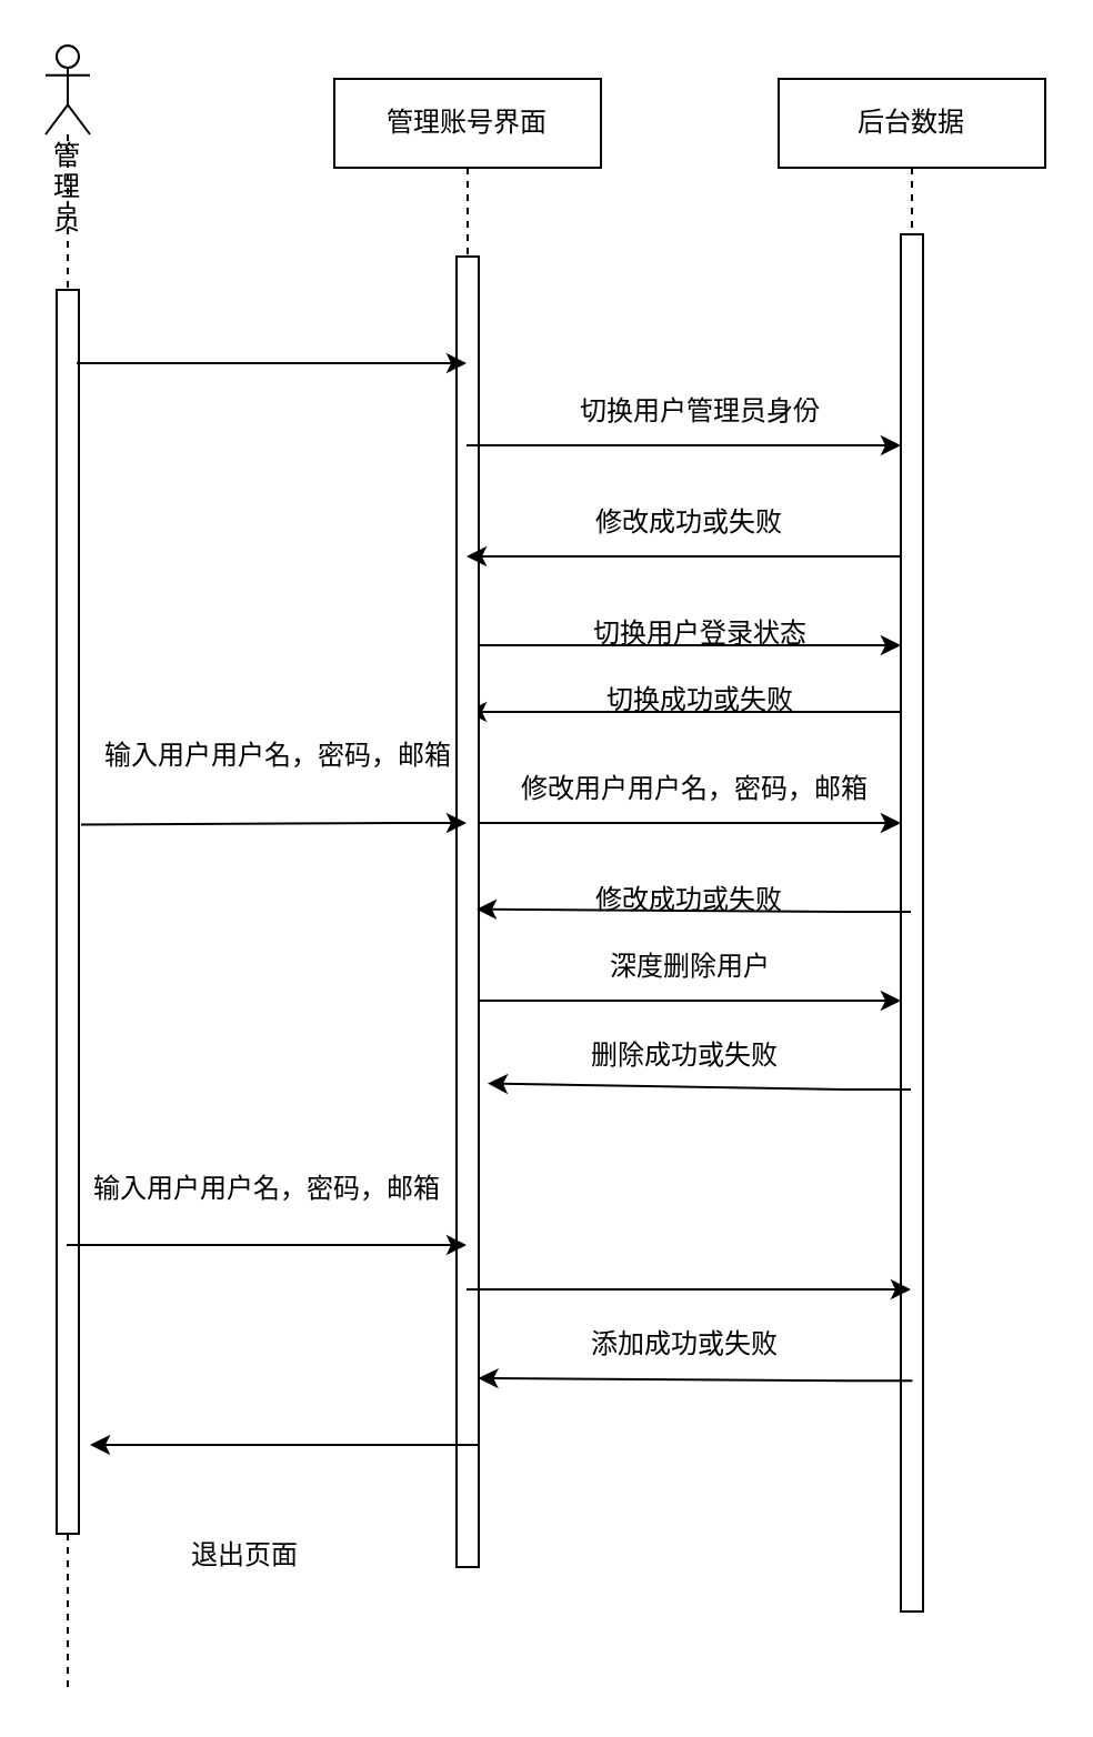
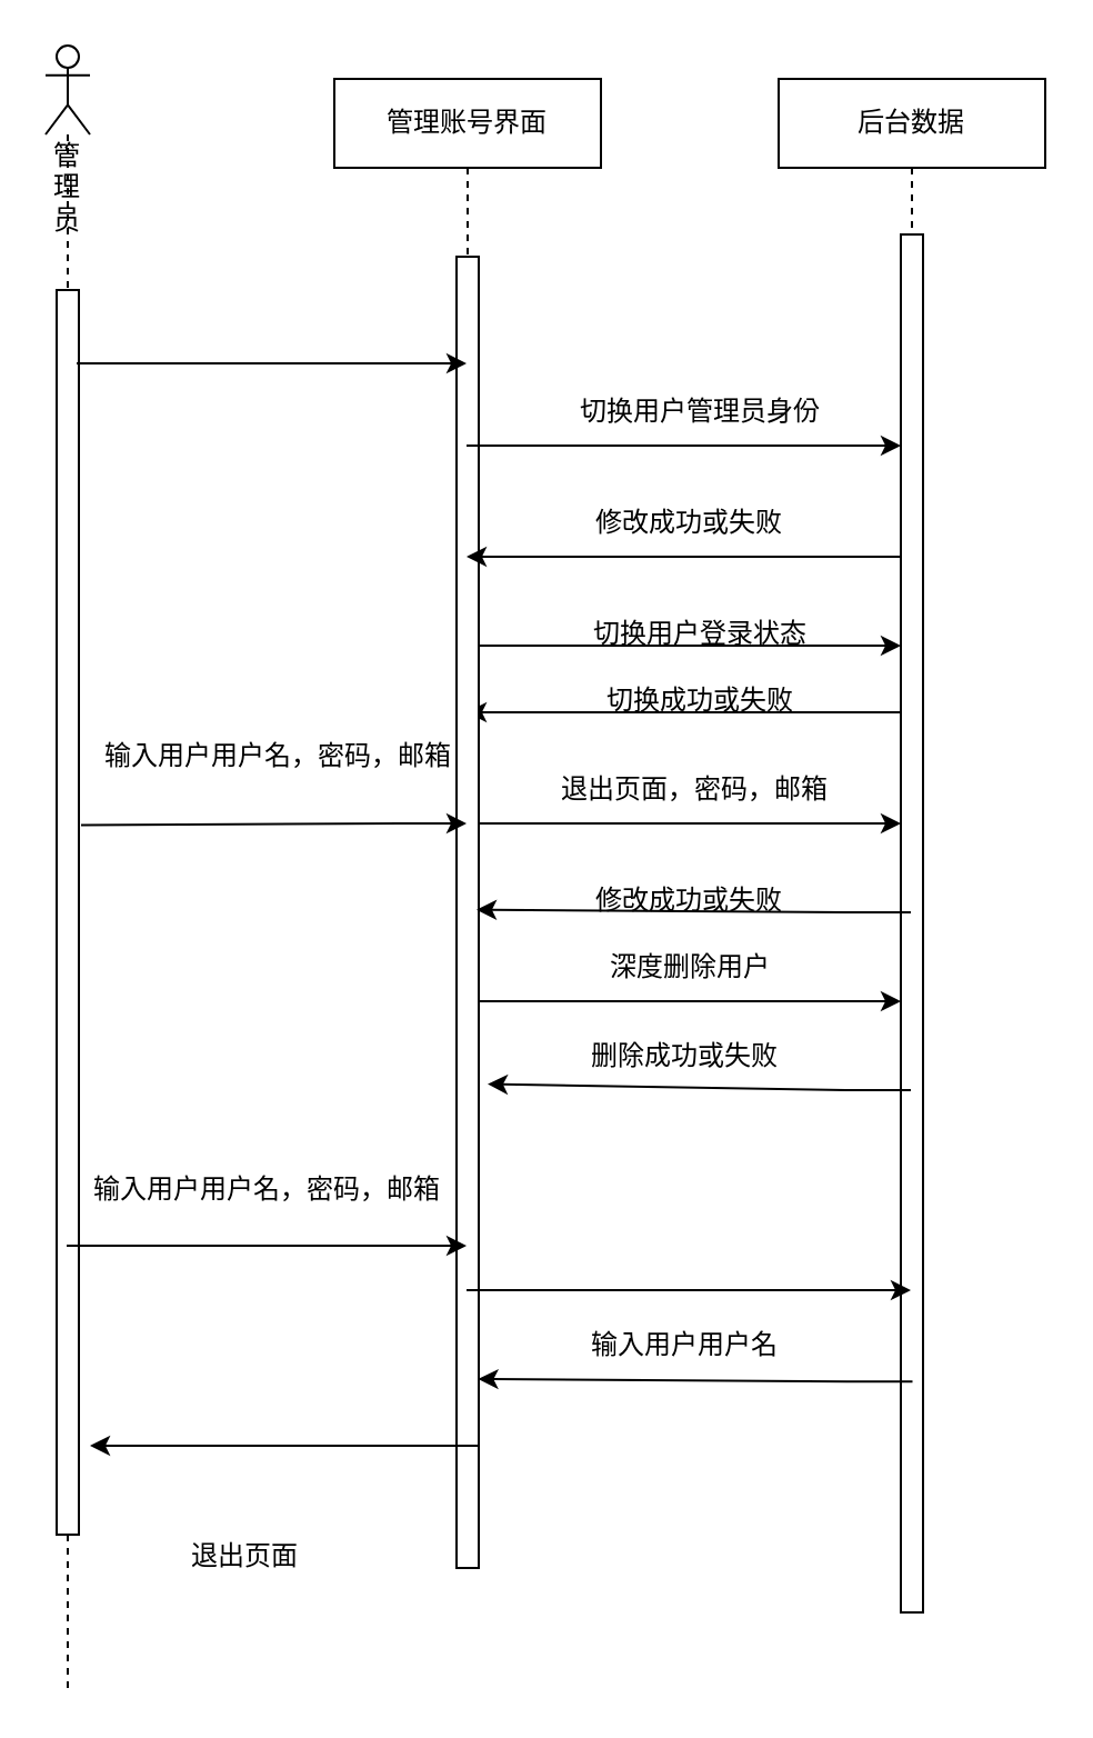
- <mxCell id="10" value="修改用户用户名，密码，邮箱&lt;br&gt;" style="text;html=1;strokeColor=none;fillColor=none;align=center;verticalAlign=middle;whiteSpace=wrap;rounded=0;" vertex="1" parent="4"><mxGeometry x="-130" y="305" width="185" height="30" as="geometry" /></mxCell>
+ <mxCell id="10" value="退出页面，密码，邮箱&lt;br&gt;" style="text;html=1;strokeColor=none;fillColor=none;align=center;verticalAlign=middle;whiteSpace=wrap;rounded=0;" vertex="1" parent="4"><mxGeometry x="-130" y="305" width="185" height="30" as="geometry" /></mxCell>
- <mxCell id="33" value="添加成功或失败" style="text;html=1;strokeColor=none;fillColor=none;align=center;verticalAlign=middle;whiteSpace=wrap;rounded=0;" vertex="1" parent="1"><mxGeometry x="262.5" y="590" width="90" height="30" as="geometry" /></mxCell>
+ <mxCell id="33" value="输入用户用户名" style="text;html=1;strokeColor=none;fillColor=none;align=center;verticalAlign=middle;whiteSpace=wrap;rounded=0;" vertex="1" parent="1"><mxGeometry x="262.5" y="590" width="90" height="30" as="geometry" /></mxCell>
